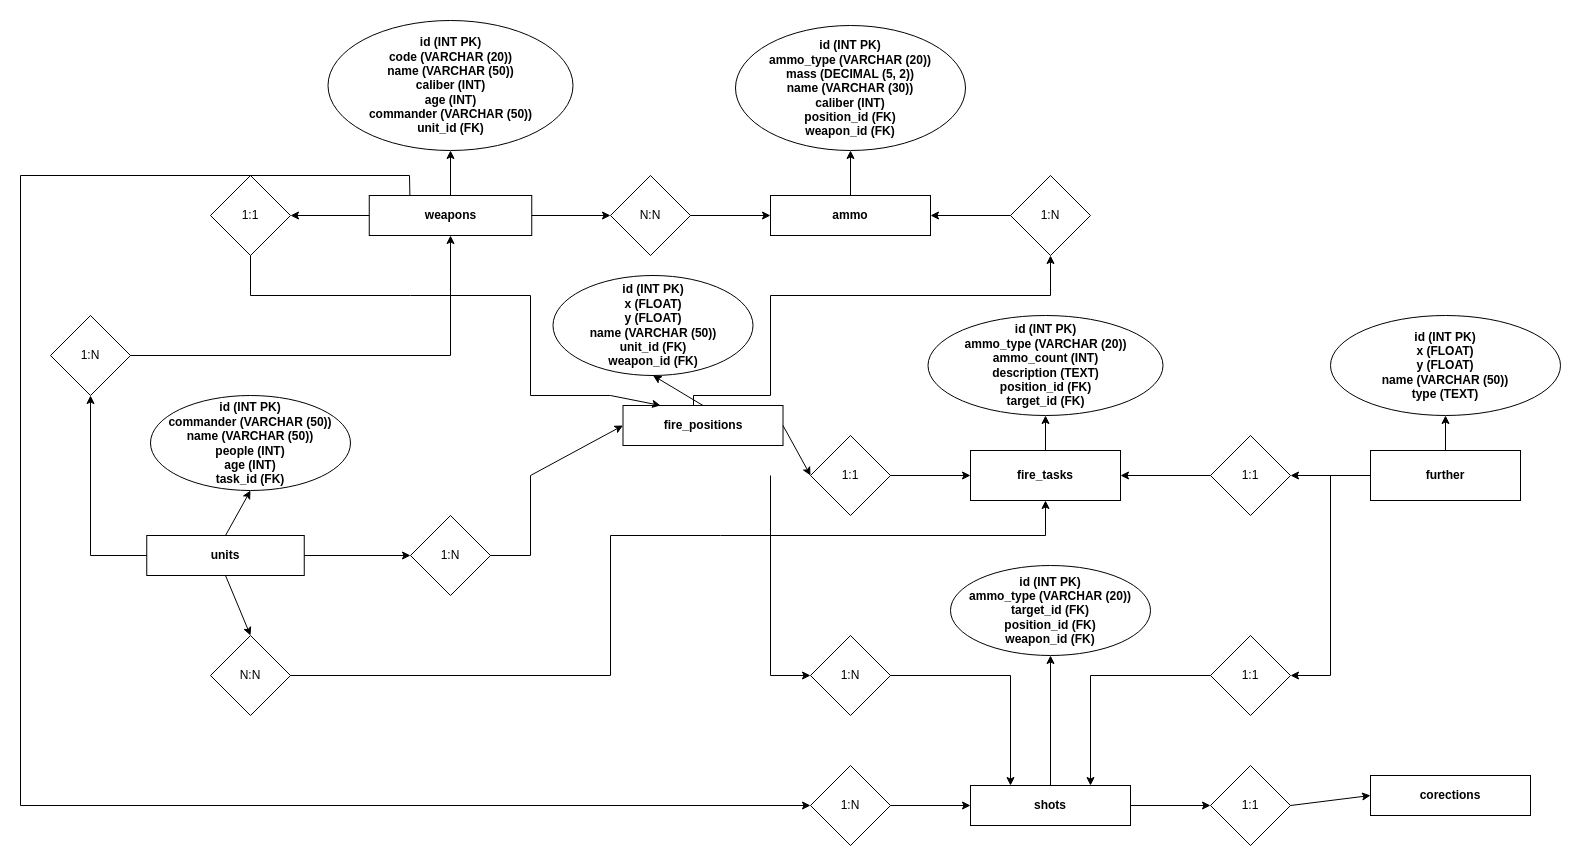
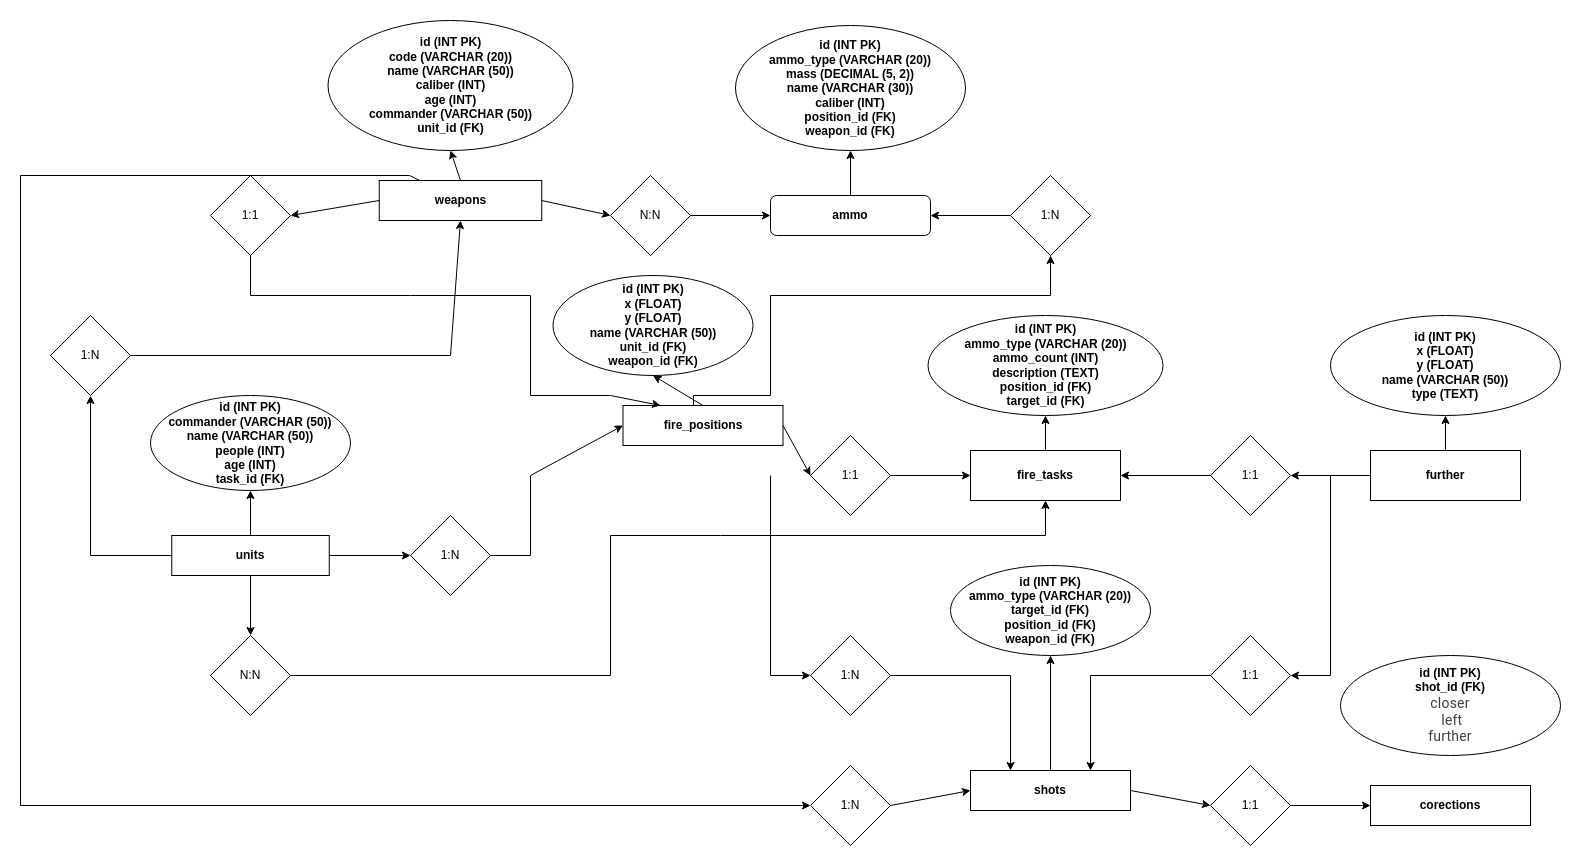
- <mxCell id="3" value="&lt;b&gt;weapons&lt;/b&gt;" style="rounded=0;whiteSpace=wrap;html=1;" vertex="1" parent="1"><mxGeometry x="368.75" y="195" width="162.5" height="40" as="geometry" /></mxCell>
+ <mxCell id="3" value="&lt;b&gt;weapons&lt;/b&gt;" style="rounded=0;whiteSpace=wrap;html=1;" vertex="1" parent="1"><mxGeometry x="378.75" y="180" width="162.5" height="40" as="geometry" /></mxCell>
- <mxCell id="5" value="&lt;b&gt;ammo&lt;/b&gt;" style="rounded=0;whiteSpace=wrap;html=1;" vertex="1" parent="1"><mxGeometry x="770" y="195" width="160" height="40" as="geometry" /></mxCell>
+ <mxCell id="5" value="&lt;b&gt;ammo&lt;/b&gt;" style="whiteSpace=wrap;html=1;rounded=1;" vertex="1" parent="1"><mxGeometry x="770" y="195" width="160" height="40" as="geometry" /></mxCell>
- <mxCell id="50" value="&lt;b&gt;units&lt;/b&gt;" style="rounded=0;whiteSpace=wrap;html=1;" vertex="1" parent="1"><mxGeometry x="146.25" y="535" width="157.5" height="40" as="geometry" /></mxCell>
+ <mxCell id="50" value="&lt;b&gt;units&lt;/b&gt;" style="rounded=0;whiteSpace=wrap;html=1;" vertex="1" parent="1"><mxGeometry x="171.25" y="535" width="157.5" height="40" as="geometry" /></mxCell>
+ <mxCell id="45" value="&lt;b&gt;id (INT PK)&lt;/b&gt;&lt;div&gt;&lt;b&gt;shot_id (FK)&lt;/b&gt;&lt;/div&gt;&lt;div&gt;&lt;span style=&quot;color: rgb(60, 64, 67); font-family: Roboto, Arial, sans-serif; font-size: 14px; letter-spacing: 0.2px; text-align: start;&quot;&gt;closer&lt;/span&gt;&lt;b&gt;&lt;/b&gt;&lt;/div&gt;&lt;div&gt;&lt;span style=&quot;color: rgb(60, 64, 67); font-family: Roboto, Arial, sans-serif; font-size: 14px; letter-spacing: 0.2px; text-align: start;&quot;&gt;&amp;nbsp;left&lt;/span&gt;&lt;/div&gt;&lt;div&gt;&lt;span style=&quot;color: rgb(60, 64, 67); font-family: Roboto, Arial, sans-serif; font-size: 14px; letter-spacing: 0.2px; text-align: start;&quot;&gt;further&lt;/span&gt;&lt;span style=&quot;color: rgb(60, 64, 67); font-family: Roboto, Arial, sans-serif; font-size: 14px; letter-spacing: 0.2px; text-align: start;&quot;&gt;&lt;/span&gt;&lt;/div&gt;" style="ellipse;whiteSpace=wrap;html=1;" vertex="1" parent="1"><mxGeometry x="1340" y="655" width="220" height="100" as="geometry" /></mxCell>
- <mxCell id="42" value="&lt;b&gt;corections&lt;/b&gt;" style="rounded=0;whiteSpace=wrap;html=1;" vertex="1" parent="1"><mxGeometry x="1370" y="775" width="160" height="40" as="geometry" /></mxCell>
+ <mxCell id="42" value="&lt;b&gt;corections&lt;/b&gt;" style="rounded=0;whiteSpace=wrap;html=1;" vertex="1" parent="1"><mxGeometry x="1370" y="785" width="160" height="40" as="geometry" /></mxCell>
- <mxCell id="36" value="&lt;b&gt;shots&lt;/b&gt;" style="rounded=0;whiteSpace=wrap;html=1;" vertex="1" parent="1"><mxGeometry x="970" y="785" width="160" height="40" as="geometry" /></mxCell>
+ <mxCell id="36" value="&lt;b&gt;shots&lt;/b&gt;" style="rounded=0;whiteSpace=wrap;html=1;" vertex="1" parent="1"><mxGeometry x="970" y="770" width="160" height="40" as="geometry" /></mxCell>
